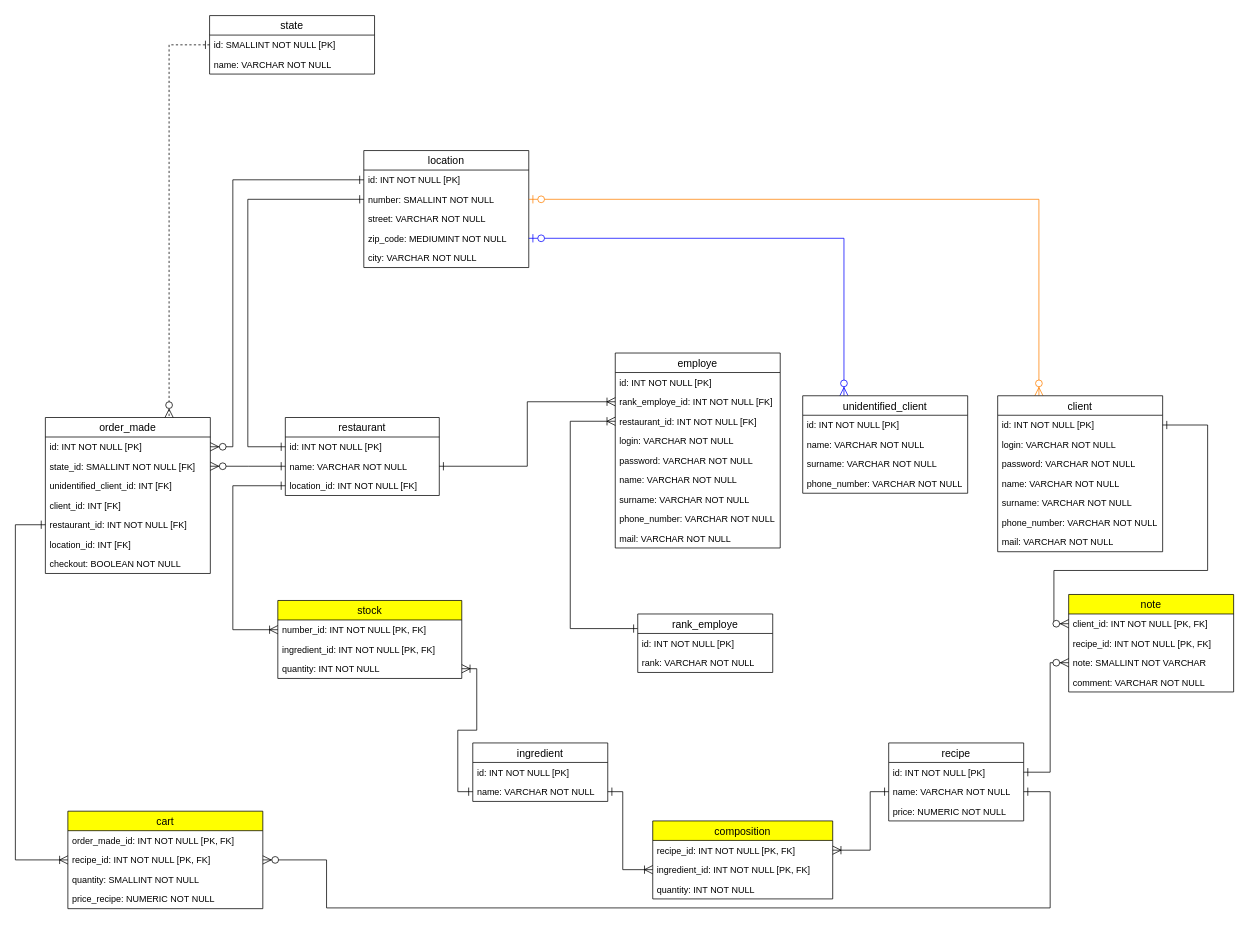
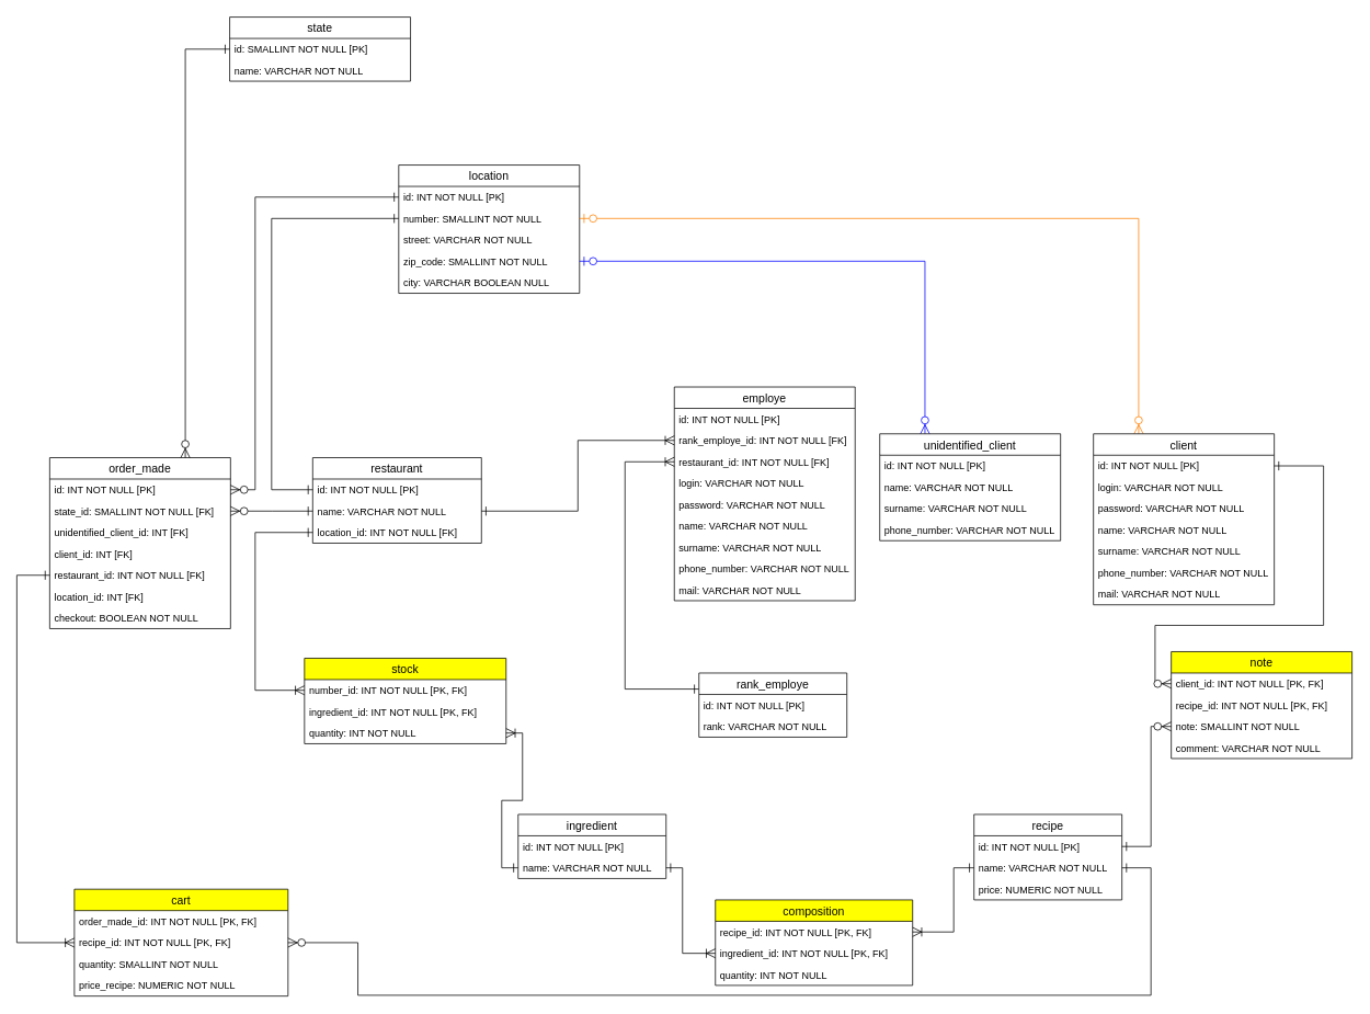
- <mxCell id="86" style="edgeStyle=orthogonalEdgeStyle;rounded=0;orthogonalLoop=1;jettySize=auto;html=1;exitX=0;exitY=0.5;exitDx=0;exitDy=0;endArrow=ERzeroToMany;endFill=1;entryX=0.75;entryY=0;entryDx=0;entryDy=0;endSize=9;startSize=9;startArrow=ERone;startFill=0;dashed=1;" parent="1" source="87" target="25" edge="1"><mxGeometry relative="1" as="geometry"><mxPoint x="212" y="510" as="targetPoint" /><Array as="points"><mxPoint x="225" y="59" /></Array></mxGeometry></mxCell>
+ <mxCell id="86" style="edgeStyle=orthogonalEdgeStyle;rounded=0;orthogonalLoop=1;jettySize=auto;html=1;exitX=0;exitY=0.5;exitDx=0;exitDy=0;endArrow=ERzeroToMany;endFill=1;entryX=0.75;entryY=0;entryDx=0;entryDy=0;endSize=9;startSize=9;startArrow=ERone;startFill=0;" parent="1" source="87" target="25" edge="1"><mxGeometry relative="1" as="geometry"><mxPoint x="212" y="510" as="targetPoint" /><Array as="points"><mxPoint x="225" y="59" /></Array></mxGeometry></mxCell>
- <mxCell id="22" value="zip_code: MEDIUMINT NOT NULL" style="text;strokeColor=none;fillColor=none;spacingLeft=4;spacingRight=4;overflow=hidden;rotatable=0;points=[[0,0.5],[1,0.5]];portConstraint=eastwest;fontSize=12;" parent="18" vertex="1"><mxGeometry y="104" width="220" height="26" as="geometry" /></mxCell>
+ <mxCell id="22" value="zip_code: SMALLINT NOT NULL" style="text;strokeColor=none;fillColor=none;spacingLeft=4;spacingRight=4;overflow=hidden;rotatable=0;points=[[0,0.5],[1,0.5]];portConstraint=eastwest;fontSize=12;" parent="18" vertex="1"><mxGeometry y="104" width="220" height="26" as="geometry" /></mxCell>
- <mxCell id="23" value="city: VARCHAR NOT NULL" style="text;strokeColor=none;fillColor=none;spacingLeft=4;spacingRight=4;overflow=hidden;rotatable=0;points=[[0,0.5],[1,0.5]];portConstraint=eastwest;fontSize=12;" parent="18" vertex="1"><mxGeometry y="130" width="220" height="26" as="geometry" /></mxCell>
+ <mxCell id="23" value="city: VARCHAR BOOLEAN NULL" style="text;strokeColor=none;fillColor=none;spacingLeft=4;spacingRight=4;overflow=hidden;rotatable=0;points=[[0,0.5],[1,0.5]];portConstraint=eastwest;fontSize=12;" parent="18" vertex="1"><mxGeometry y="130" width="220" height="26" as="geometry" /></mxCell>
- <mxCell id="16" value="note: SMALLINT NOT VARCHAR" style="text;strokeColor=none;fillColor=none;spacingLeft=4;spacingRight=4;overflow=hidden;rotatable=0;points=[[0,0.5],[1,0.5]];portConstraint=eastwest;fontSize=12;" parent="13" vertex="1"><mxGeometry y="78" width="220" height="26" as="geometry" /></mxCell>
+ <mxCell id="16" value="note: SMALLINT NOT NULL" style="text;strokeColor=none;fillColor=none;spacingLeft=4;spacingRight=4;overflow=hidden;rotatable=0;points=[[0,0.5],[1,0.5]];portConstraint=eastwest;fontSize=12;" parent="13" vertex="1"><mxGeometry y="78" width="220" height="26" as="geometry" /></mxCell>
